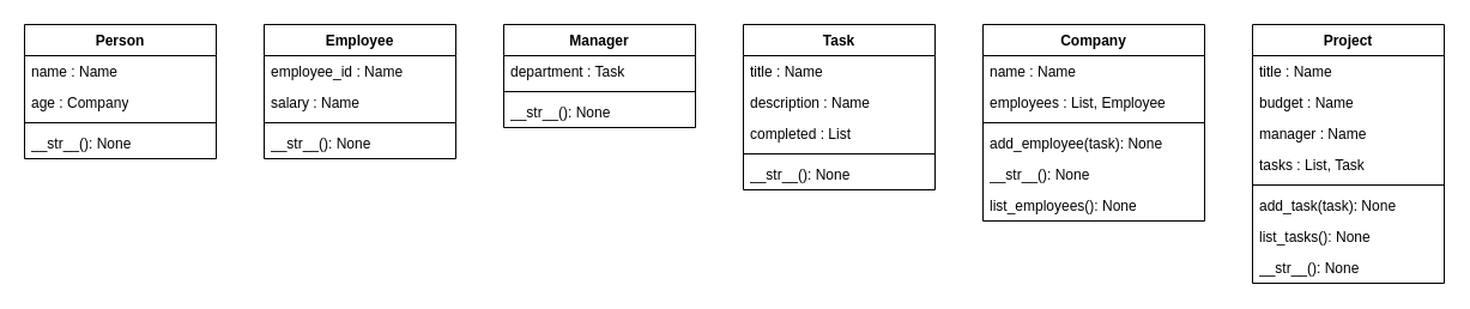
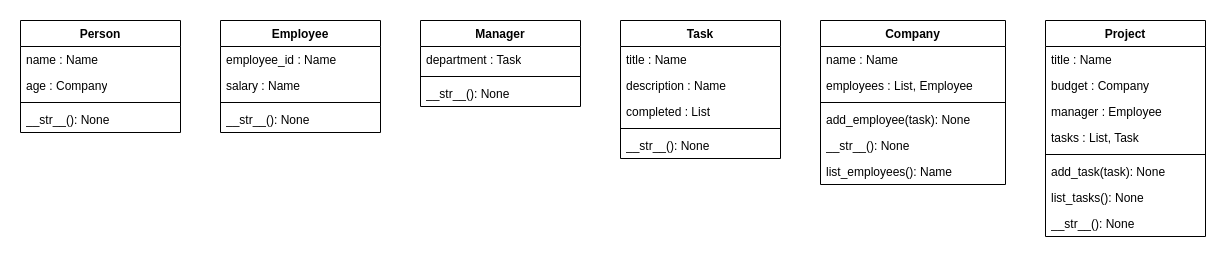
- <mxCell id="31" value="budget : Name" style="text;strokeColor=none;fillColor=none;align=left;verticalAlign=top;spacingLeft=4;spacingRight=4;overflow=hidden;rotatable=0;points=[[0,0.5],[1,0.5]];portConstraint=eastwest;whiteSpace=wrap;html=1;" vertex="1" parent="29"><mxGeometry y="52" width="160" height="26" as="geometry" /></mxCell>
+ <mxCell id="31" value="budget : Company" style="text;strokeColor=none;fillColor=none;align=left;verticalAlign=top;spacingLeft=4;spacingRight=4;overflow=hidden;rotatable=0;points=[[0,0.5],[1,0.5]];portConstraint=eastwest;whiteSpace=wrap;html=1;" vertex="1" parent="29"><mxGeometry y="52" width="160" height="26" as="geometry" /></mxCell>
- <mxCell id="32" value="manager : Name" style="text;strokeColor=none;fillColor=none;align=left;verticalAlign=top;spacingLeft=4;spacingRight=4;overflow=hidden;rotatable=0;points=[[0,0.5],[1,0.5]];portConstraint=eastwest;whiteSpace=wrap;html=1;" vertex="1" parent="29"><mxGeometry y="78" width="160" height="26" as="geometry" /></mxCell>
+ <mxCell id="32" value="manager : Employee" style="text;strokeColor=none;fillColor=none;align=left;verticalAlign=top;spacingLeft=4;spacingRight=4;overflow=hidden;rotatable=0;points=[[0,0.5],[1,0.5]];portConstraint=eastwest;whiteSpace=wrap;html=1;" vertex="1" parent="29"><mxGeometry y="78" width="160" height="26" as="geometry" /></mxCell>
- <mxCell id="28" value="list_employees(): None" style="text;strokeColor=none;fillColor=none;align=left;verticalAlign=top;spacingLeft=4;spacingRight=4;overflow=hidden;rotatable=0;points=[[0,0.5],[1,0.5]];portConstraint=eastwest;whiteSpace=wrap;html=1;" vertex="1" parent="22"><mxGeometry y="138" width="185" height="26" as="geometry" /></mxCell>
+ <mxCell id="28" value="list_employees(): Name" style="text;strokeColor=none;fillColor=none;align=left;verticalAlign=top;spacingLeft=4;spacingRight=4;overflow=hidden;rotatable=0;points=[[0,0.5],[1,0.5]];portConstraint=eastwest;whiteSpace=wrap;html=1;" vertex="1" parent="22"><mxGeometry y="138" width="185" height="26" as="geometry" /></mxCell>
